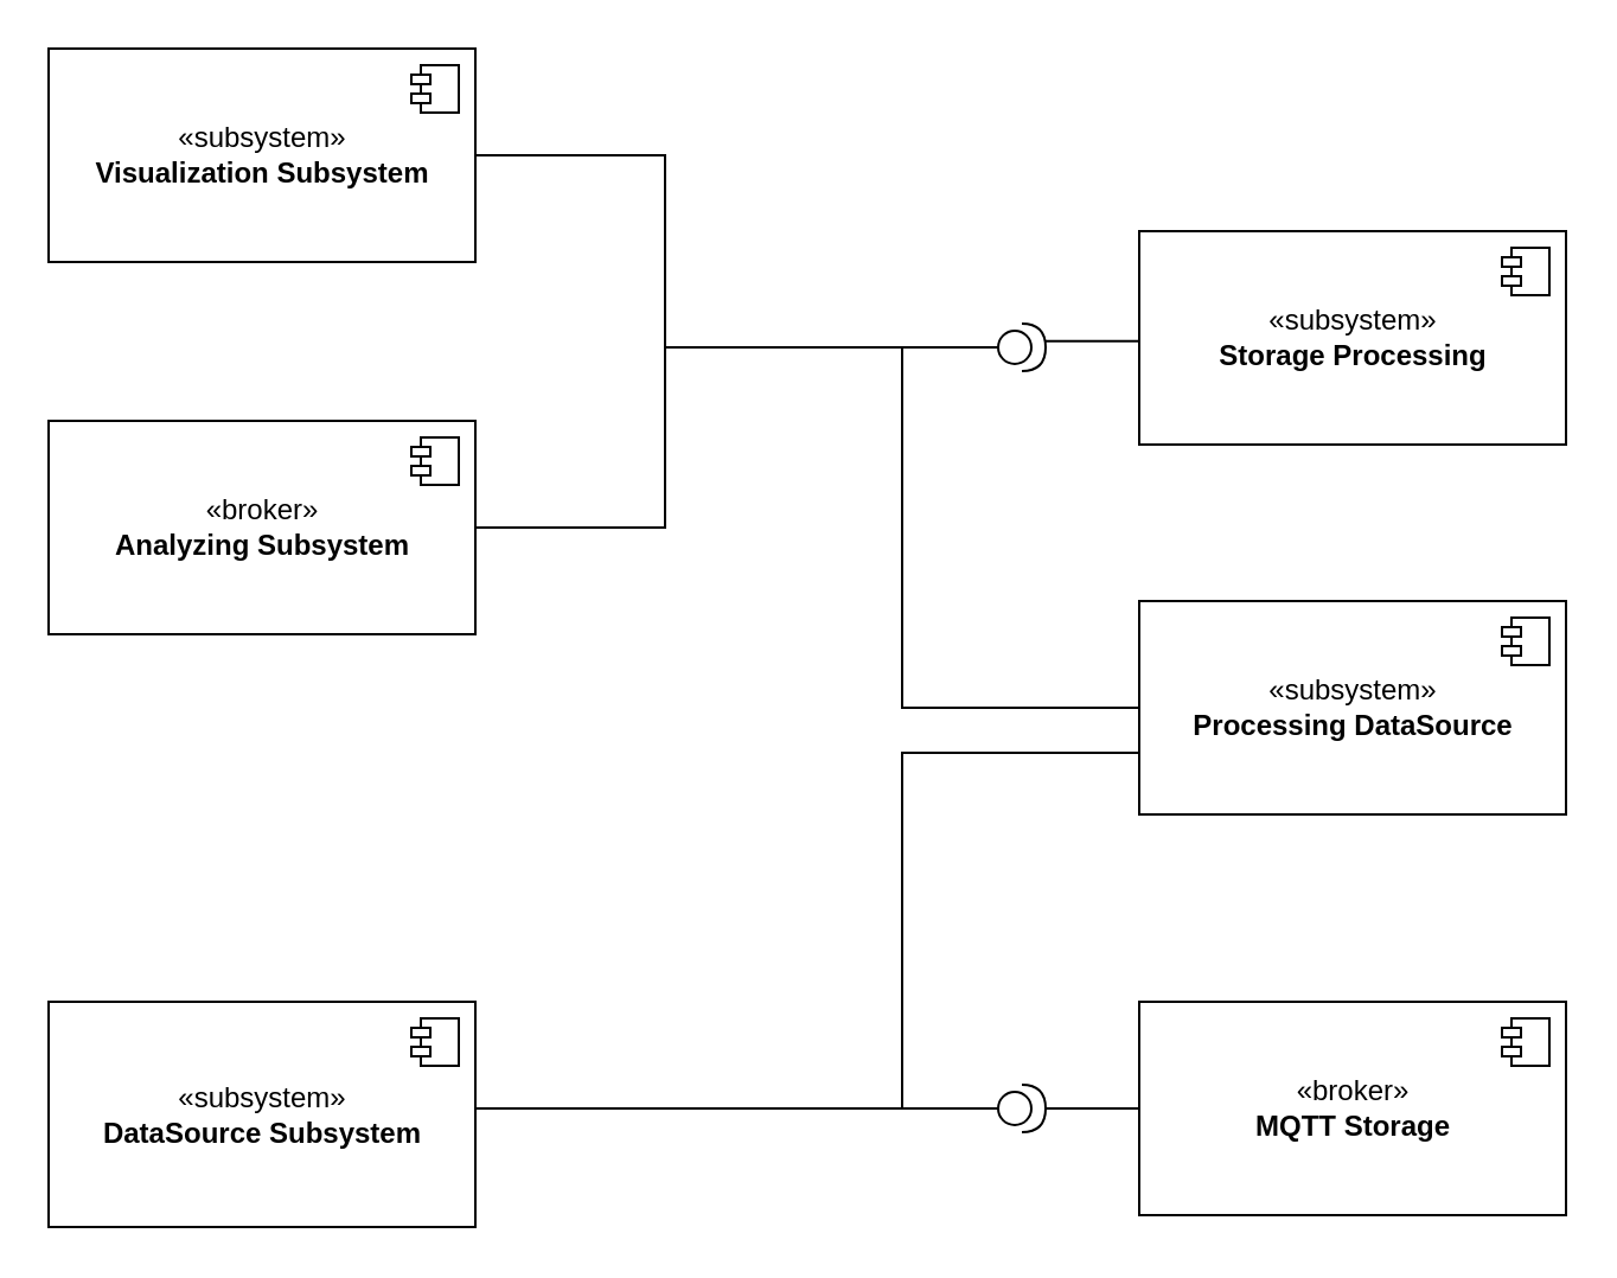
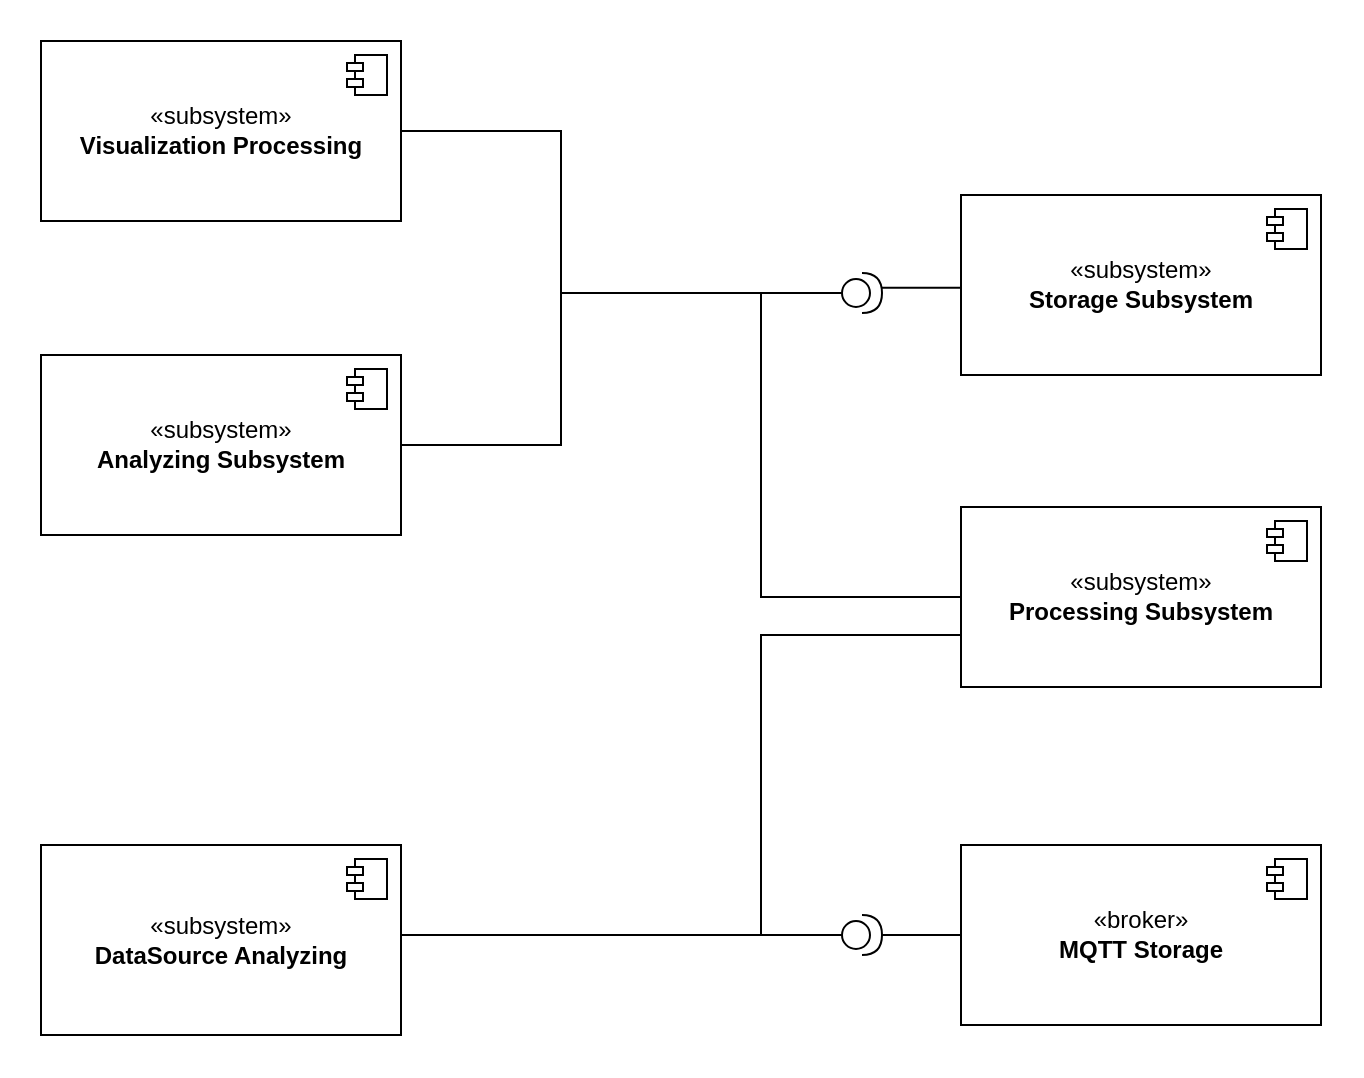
- <mxCell id="6" value="«subsystem»&lt;br&gt;&lt;b&gt;Visualization Subsystem&lt;/b&gt;" style="html=1;" vertex="1" parent="1"><mxGeometry x="20" y="20" width="180" height="90" as="geometry" /></mxCell>
+ <mxCell id="6" value="«subsystem»&lt;br&gt;&lt;b&gt;Visualization Processing&lt;/b&gt;" style="html=1;" vertex="1" parent="1"><mxGeometry x="20" y="20" width="180" height="90" as="geometry" /></mxCell>
- <mxCell id="9" value="«subsystem»&lt;br&gt;&lt;b&gt;Storage Processing&lt;/b&gt;" style="html=1;" vertex="1" parent="1"><mxGeometry x="480" y="97" width="180" height="90" as="geometry" /></mxCell>
+ <mxCell id="9" value="«subsystem»&lt;br&gt;&lt;b&gt;Storage Subsystem&lt;/b&gt;" style="html=1;" vertex="1" parent="1"><mxGeometry x="480" y="97" width="180" height="90" as="geometry" /></mxCell>
- <mxCell id="16" value="«broker»&lt;br&gt;&lt;b&gt;Analyzing Subsystem&lt;/b&gt;" style="html=1;" vertex="1" parent="1"><mxGeometry x="20" y="177" width="180" height="90" as="geometry" /></mxCell>
+ <mxCell id="16" value="«subsystem»&lt;br&gt;&lt;b&gt;Analyzing Subsystem&lt;/b&gt;" style="html=1;" vertex="1" parent="1"><mxGeometry x="20" y="177" width="180" height="90" as="geometry" /></mxCell>
- <mxCell id="13" value="«subsystem»&lt;br&gt;&lt;b&gt;Processing DataSource&lt;/b&gt;" style="html=1;" vertex="1" parent="1"><mxGeometry x="480" y="253" width="180" height="90" as="geometry" /></mxCell>
+ <mxCell id="13" value="«subsystem»&lt;br&gt;&lt;b&gt;Processing Subsystem&lt;/b&gt;" style="html=1;" vertex="1" parent="1"><mxGeometry x="480" y="253" width="180" height="90" as="geometry" /></mxCell>
- <mxCell id="3" value="«subsystem»&lt;br&gt;&lt;b&gt;DataSource Subsystem&lt;/b&gt;&lt;br&gt;" style="html=1;align=center;" vertex="1" parent="1"><mxGeometry x="20" y="422" width="180" height="95" as="geometry" /></mxCell>
+ <mxCell id="3" value="«subsystem»&lt;br&gt;&lt;b&gt;DataSource Analyzing&lt;/b&gt;&lt;br&gt;" style="html=1;align=center;" vertex="1" parent="1"><mxGeometry x="20" y="422" width="180" height="95" as="geometry" /></mxCell>
